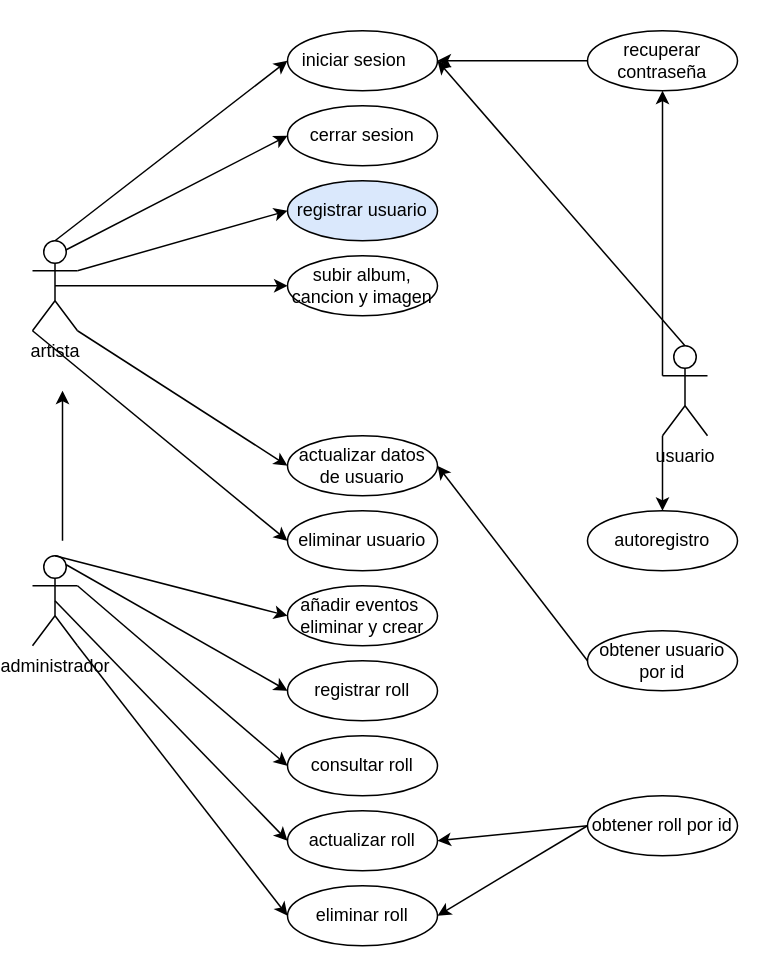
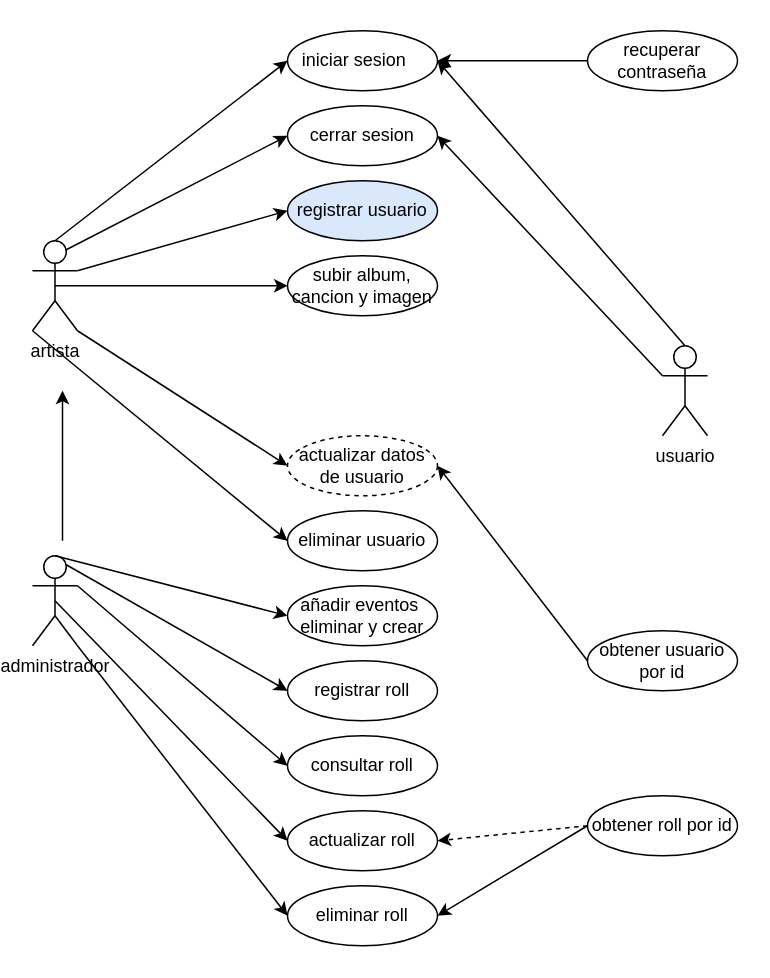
- <mxCell id="31" value="" style="endArrow=classic;html=1;rounded=0;exitX=0;exitY=0.333;exitDx=0;exitDy=0;exitPerimeter=0;" parent="1" source="4" target="16" edge="1"><mxGeometry width="50" height="50" relative="1" as="geometry"><mxPoint x="480" y="500" as="sourcePoint" /><mxPoint x="320" y="190" as="targetPoint" /></mxGeometry></mxCell>
+ <mxCell id="31" value="" style="endArrow=classic;html=1;rounded=0;exitX=0;exitY=0.333;exitDx=0;exitDy=0;exitPerimeter=0;entryX=1;entryY=0.5;entryDx=0;entryDy=0;" parent="1" source="4" target="13" edge="1"><mxGeometry width="50" height="50" relative="1" as="geometry"><mxPoint x="480" y="500" as="sourcePoint" /><mxPoint x="320" y="190" as="targetPoint" /></mxGeometry></mxCell>
- <mxCell id="6" value="actualizar datos de usuario" style="ellipse;whiteSpace=wrap;html=1;" parent="1" vertex="1"><mxGeometry x="190" y="290" width="100" height="40" as="geometry" /></mxCell>
+ <mxCell id="6" value="actualizar datos de usuario" style="ellipse;whiteSpace=wrap;html=1;dashed=1;" parent="1" vertex="1"><mxGeometry x="190" y="290" width="100" height="40" as="geometry" /></mxCell>
- <mxCell id="29" value="" style="endArrow=classic;html=1;rounded=0;exitX=0;exitY=1;exitDx=0;exitDy=0;exitPerimeter=0;entryX=0.5;entryY=0;entryDx=0;entryDy=0;" parent="1" source="4" target="15" edge="1"><mxGeometry width="50" height="50" relative="1" as="geometry"><mxPoint x="460" y="480" as="sourcePoint" /><mxPoint x="510" y="430" as="targetPoint" /></mxGeometry></mxCell>
- <mxCell id="15" value="autoregistro" style="ellipse;whiteSpace=wrap;html=1;" parent="1" vertex="1"><mxGeometry x="390" y="340" width="100" height="40" as="geometry" /></mxCell>
- <mxCell id="34" value="" style="endArrow=classic;html=1;rounded=0;exitX=0;exitY=0.5;exitDx=0;exitDy=0;entryX=1;entryY=0.5;entryDx=0;entryDy=0;" parent="1" source="18" target="10" edge="1"><mxGeometry width="50" height="50" relative="1" as="geometry"><mxPoint x="520" y="540" as="sourcePoint" /><mxPoint x="570" y="490" as="targetPoint" /></mxGeometry></mxCell>
+ <mxCell id="34" value="" style="endArrow=classic;html=1;rounded=0;exitX=0;exitY=0.5;exitDx=0;exitDy=0;entryX=1;entryY=0.5;entryDx=0;entryDy=0;dashed=1;" parent="1" source="18" target="10" edge="1"><mxGeometry width="50" height="50" relative="1" as="geometry"><mxPoint x="520" y="540" as="sourcePoint" /><mxPoint x="570" y="490" as="targetPoint" /></mxGeometry></mxCell>
